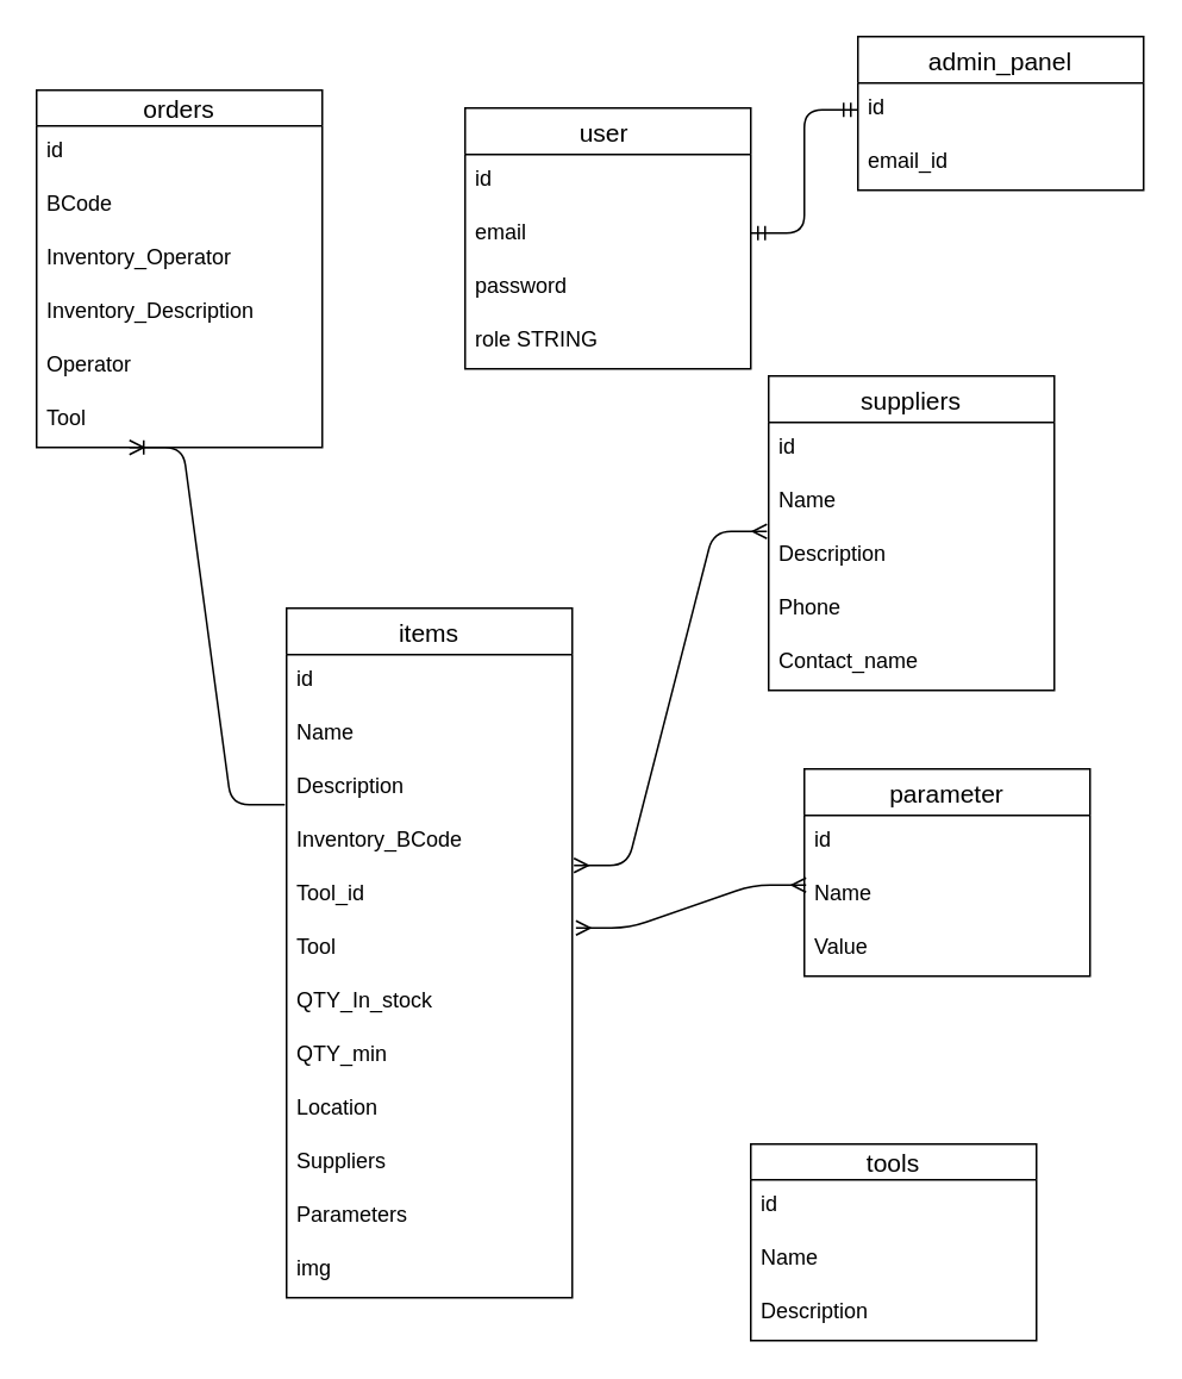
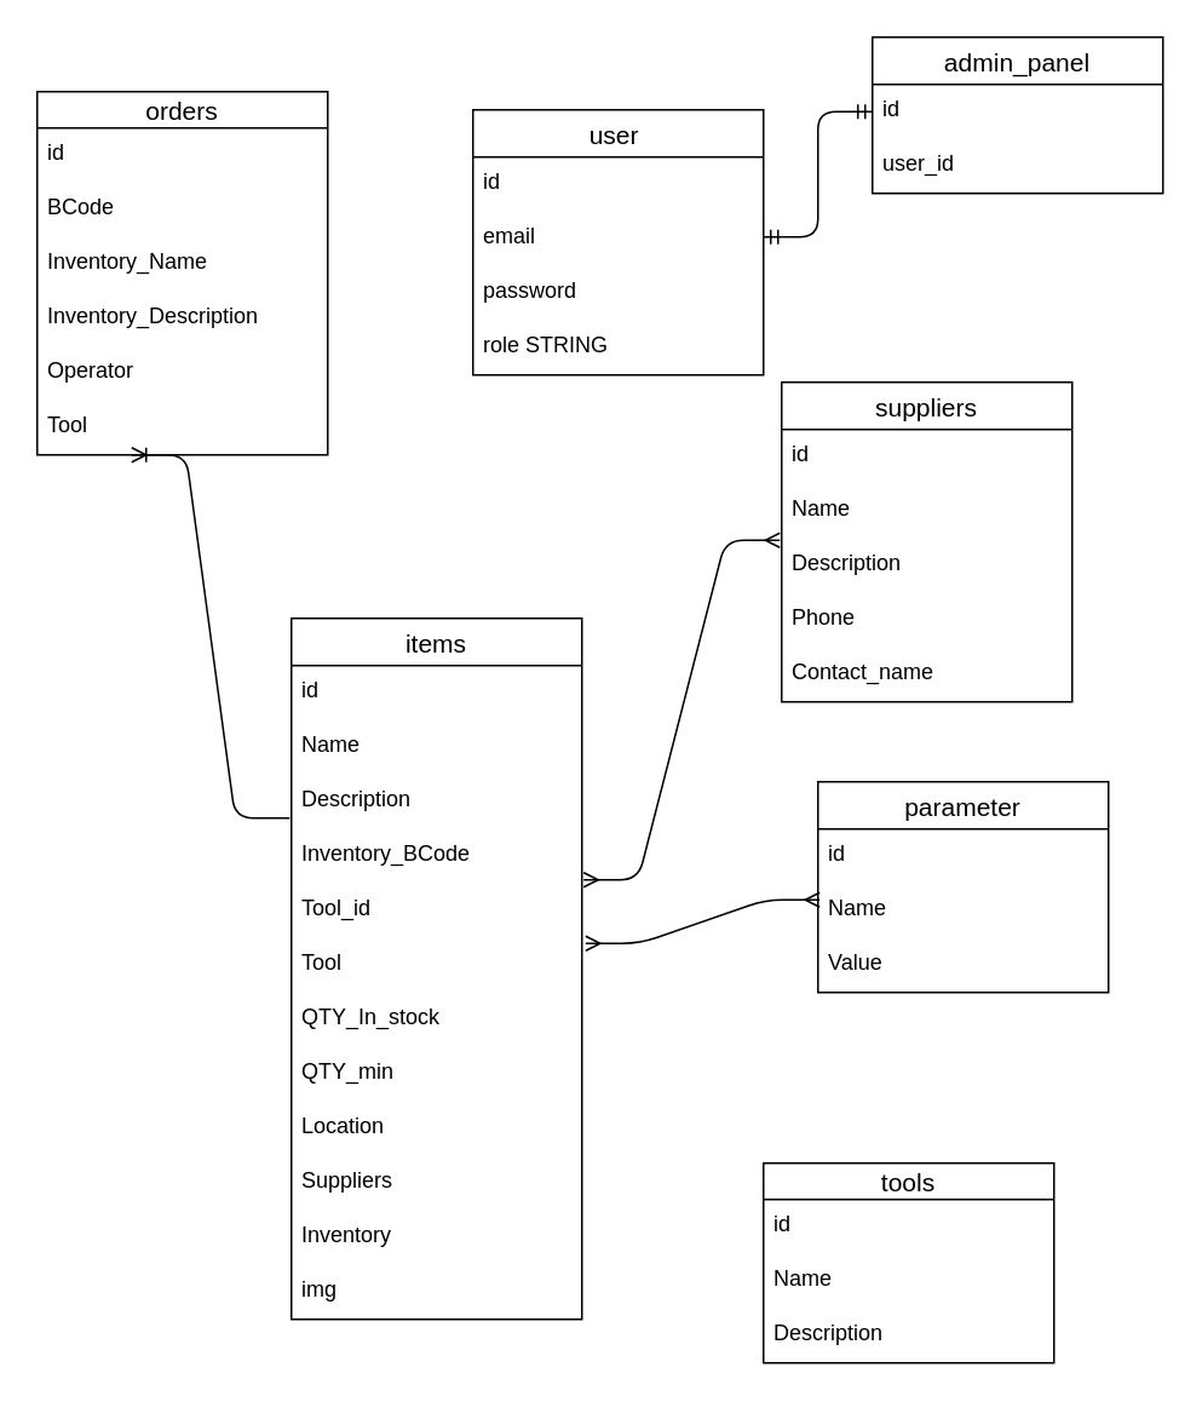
- <mxCell id="40" value="email_id" style="text;strokeColor=none;fillColor=none;spacingLeft=4;spacingRight=4;overflow=hidden;rotatable=0;points=[[0,0.5],[1,0.5]];portConstraint=eastwest;fontSize=12;" vertex="1" parent="38"><mxGeometry y="56" width="160" height="30" as="geometry" /></mxCell>
+ <mxCell id="40" value="user_id" style="text;strokeColor=none;fillColor=none;spacingLeft=4;spacingRight=4;overflow=hidden;rotatable=0;points=[[0,0.5],[1,0.5]];portConstraint=eastwest;fontSize=12;" vertex="1" parent="38"><mxGeometry y="56" width="160" height="30" as="geometry" /></mxCell>
- <mxCell id="34" value="Inventory_Operator" style="text;strokeColor=none;fillColor=none;spacingLeft=4;spacingRight=4;overflow=hidden;rotatable=0;points=[[0,0.5],[1,0.5]];portConstraint=eastwest;fontSize=12;" vertex="1" parent="31"><mxGeometry y="80" width="160" height="30" as="geometry" /></mxCell>
+ <mxCell id="34" value="Inventory_Name" style="text;strokeColor=none;fillColor=none;spacingLeft=4;spacingRight=4;overflow=hidden;rotatable=0;points=[[0,0.5],[1,0.5]];portConstraint=eastwest;fontSize=12;" vertex="1" parent="31"><mxGeometry y="80" width="160" height="30" as="geometry" /></mxCell>
- <mxCell id="19" value="Parameters" style="text;strokeColor=none;fillColor=none;spacingLeft=4;spacingRight=4;overflow=hidden;rotatable=0;points=[[0,0.5],[1,0.5]];portConstraint=eastwest;fontSize=12;" vertex="1" parent="8"><mxGeometry y="326" width="160" height="30" as="geometry" /></mxCell>
+ <mxCell id="19" value="Inventory" style="text;strokeColor=none;fillColor=none;spacingLeft=4;spacingRight=4;overflow=hidden;rotatable=0;points=[[0,0.5],[1,0.5]];portConstraint=eastwest;fontSize=12;" vertex="1" parent="8"><mxGeometry y="326" width="160" height="30" as="geometry" /></mxCell>
